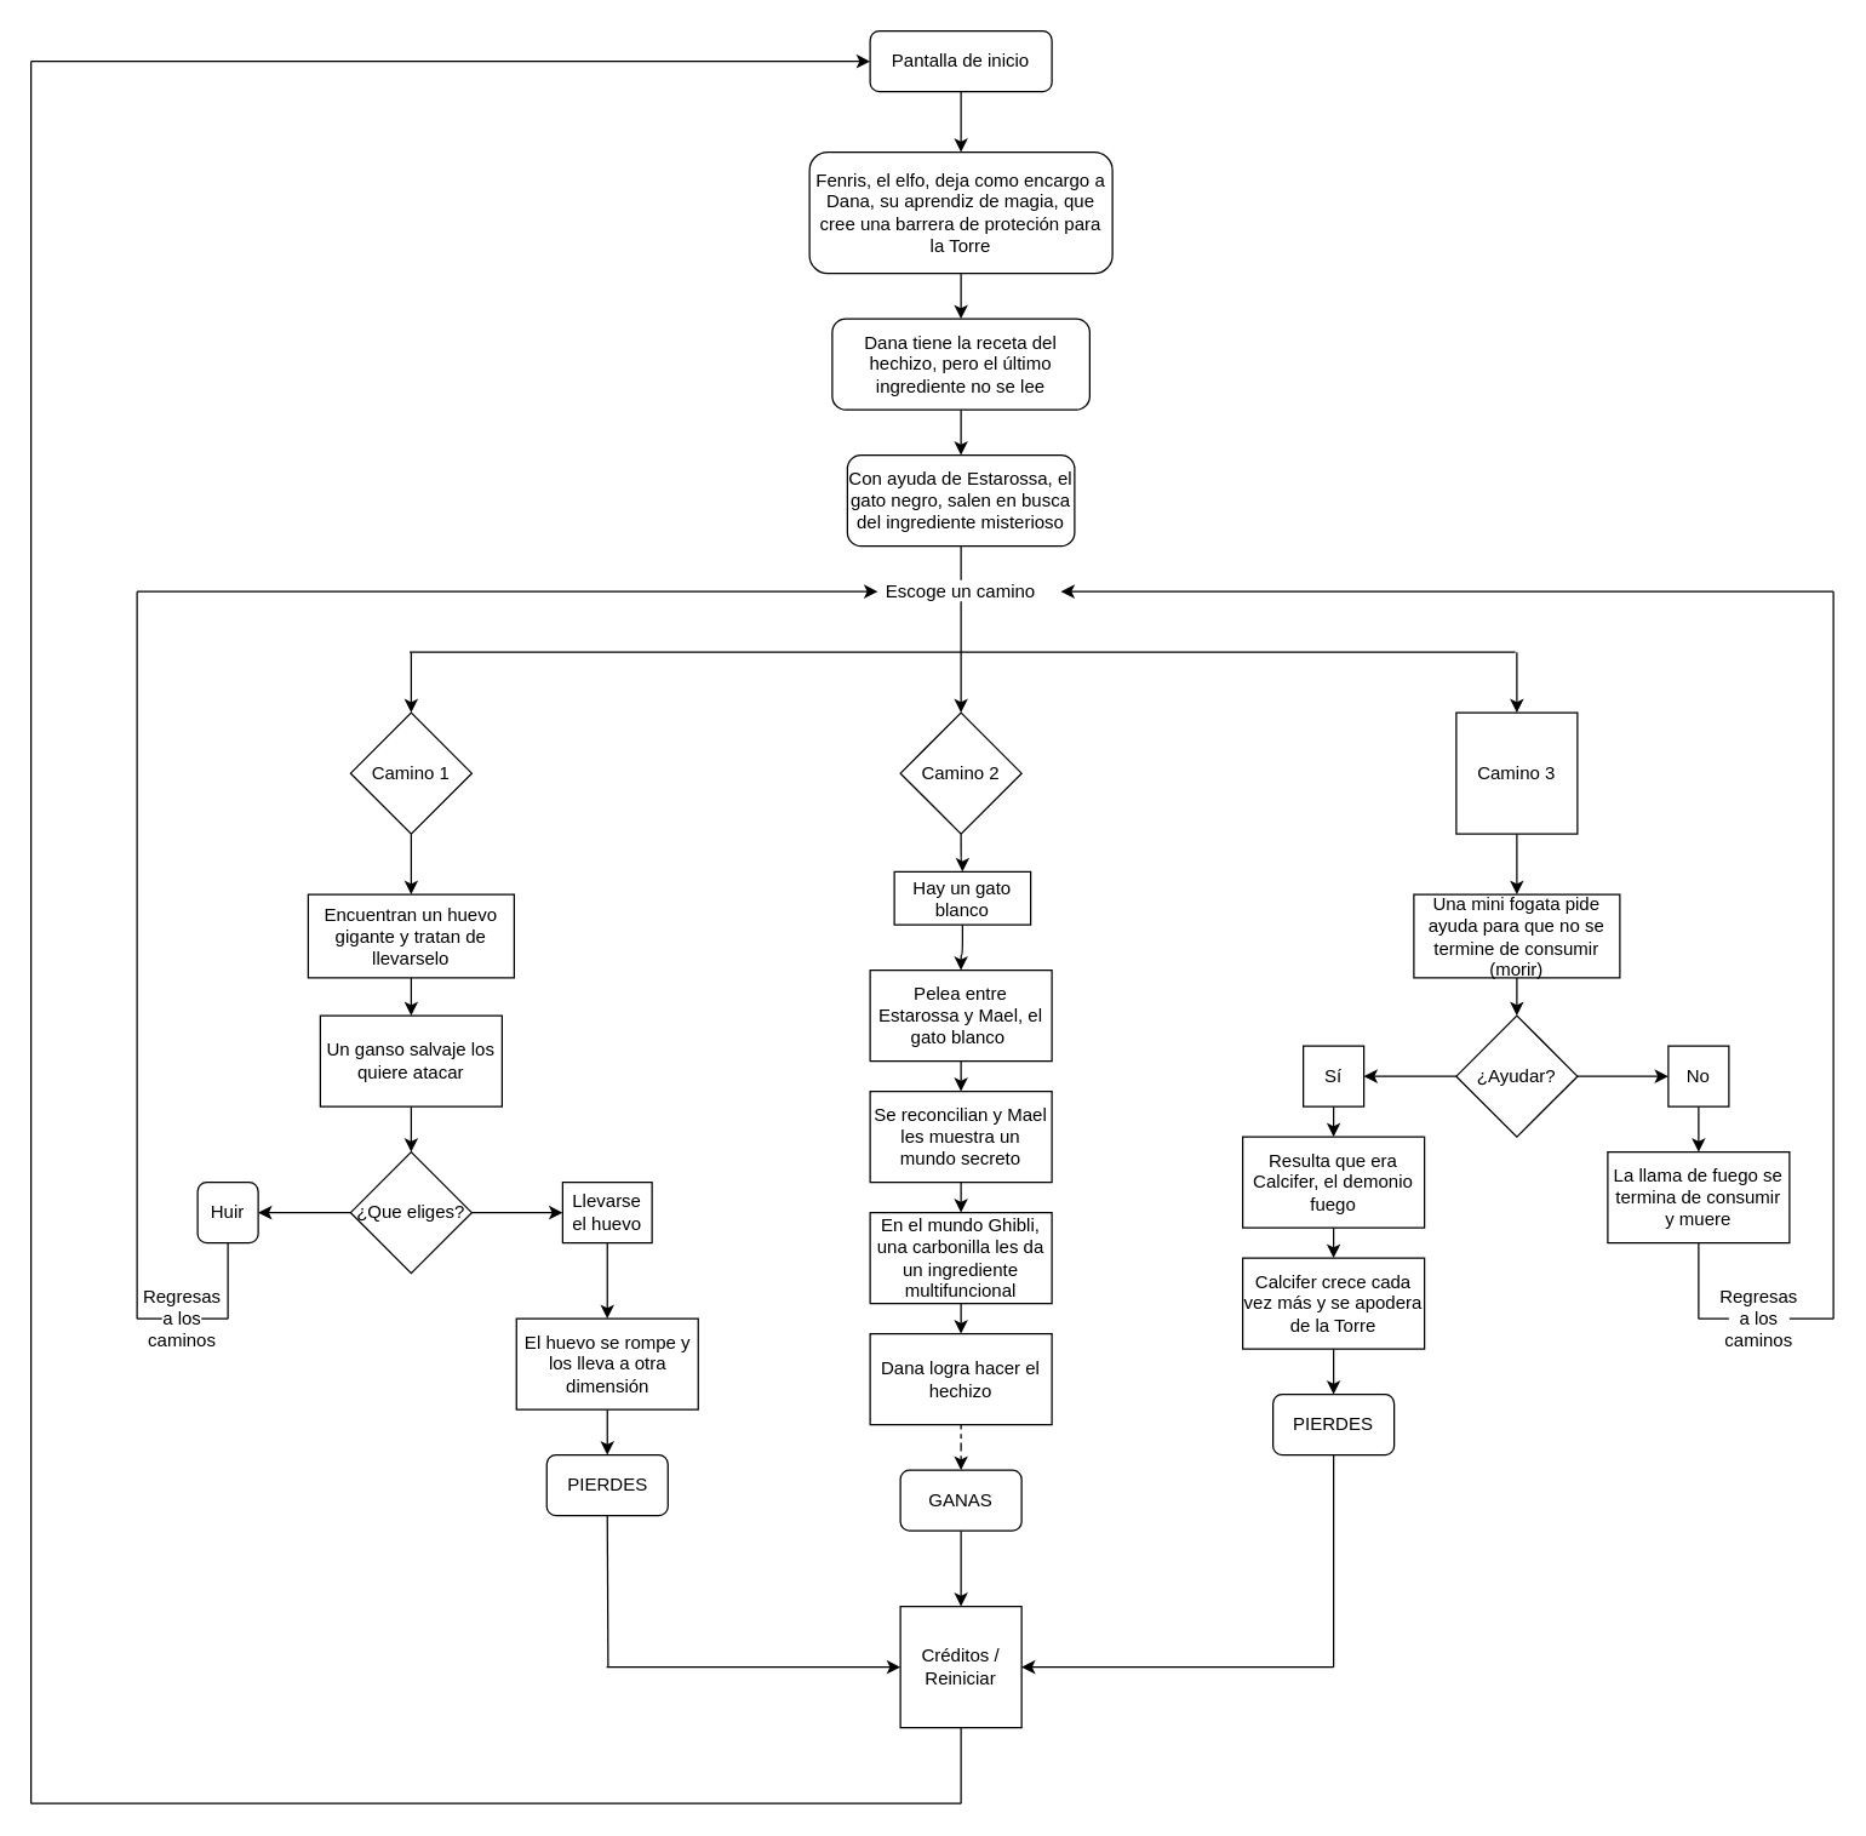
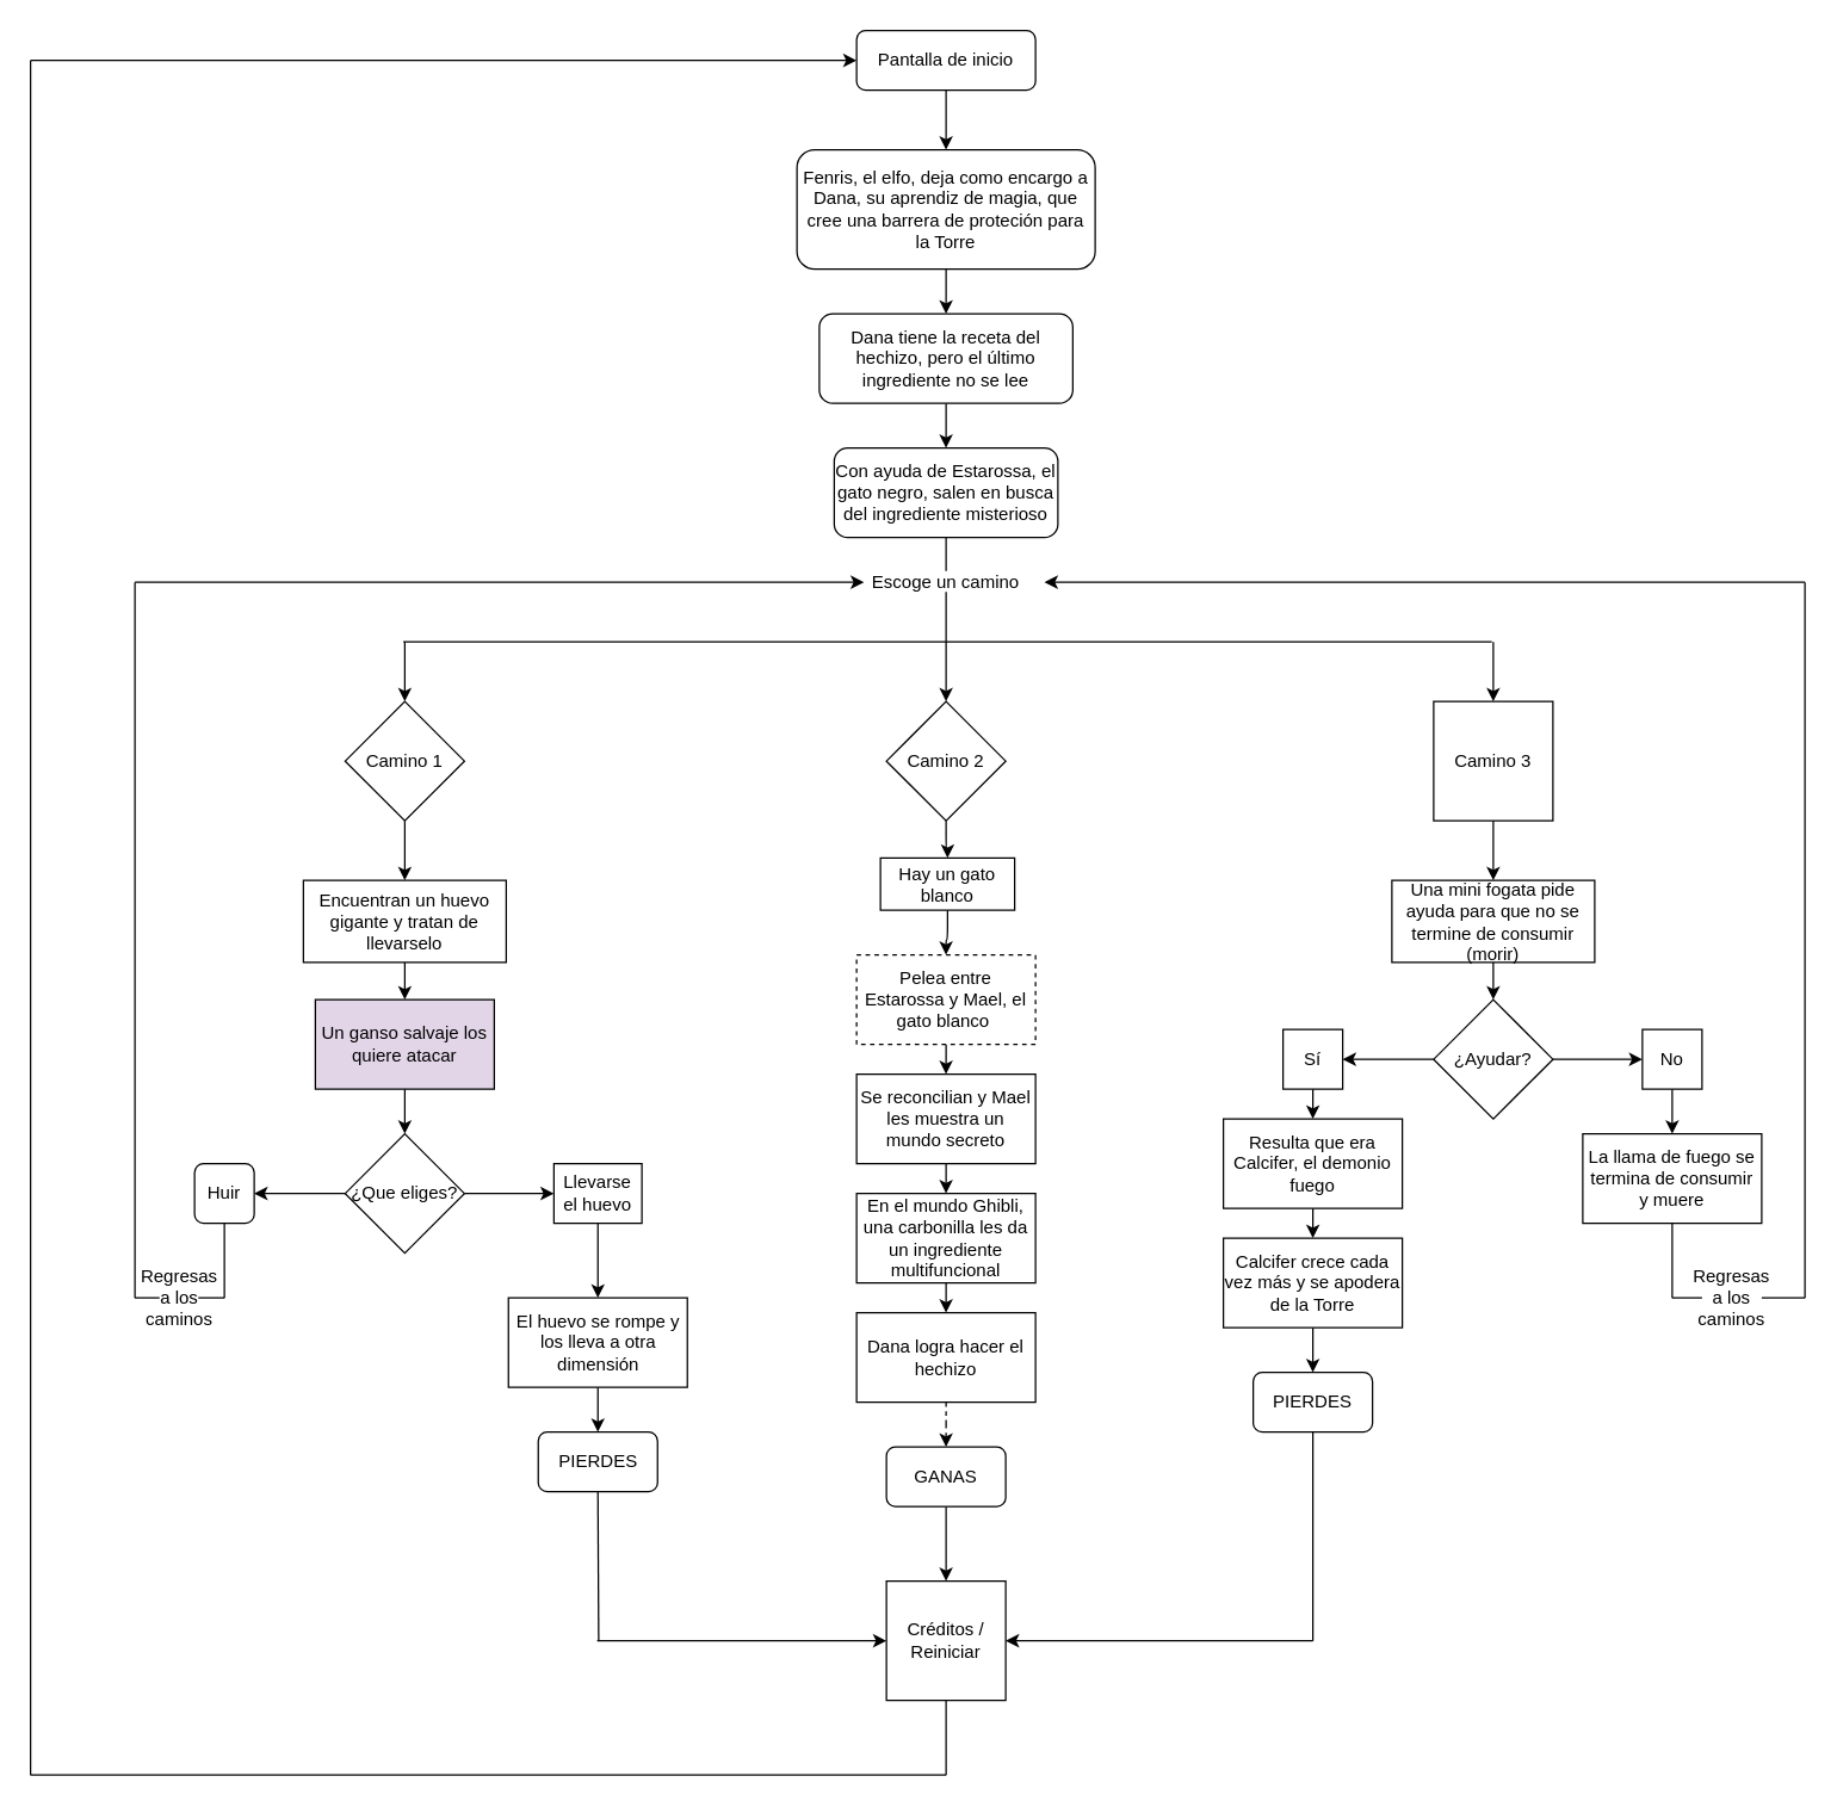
- <mxCell id="58" value="Pelea entre Estarossa y Mael, el gato blanco&amp;nbsp;" style="whiteSpace=wrap;html=1;" vertex="1" parent="1"><mxGeometry x="574" y="640" width="120" height="60" as="geometry" /></mxCell>
+ <mxCell id="58" value="Pelea entre Estarossa y Mael, el gato blanco&amp;nbsp;" style="whiteSpace=wrap;html=1;dashed=1;" vertex="1" parent="1"><mxGeometry x="574" y="640" width="120" height="60" as="geometry" /></mxCell>
- <mxCell id="51" value="Un ganso salvaje los quiere atacar" style="whiteSpace=wrap;html=1;" vertex="1" parent="1"><mxGeometry x="211" y="670" width="120" height="60" as="geometry" /></mxCell>
+ <mxCell id="51" value="Un ganso salvaje los quiere atacar" style="whiteSpace=wrap;html=1;fillColor=#e1d5e7;" vertex="1" parent="1"><mxGeometry x="211" y="670" width="120" height="60" as="geometry" /></mxCell>
